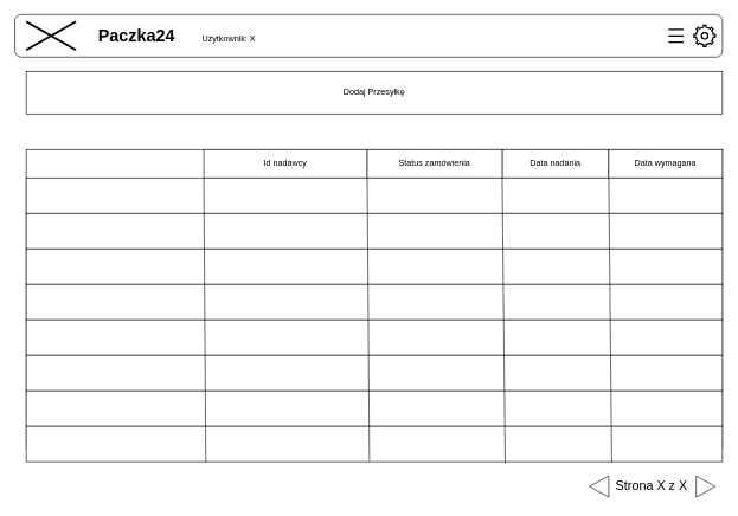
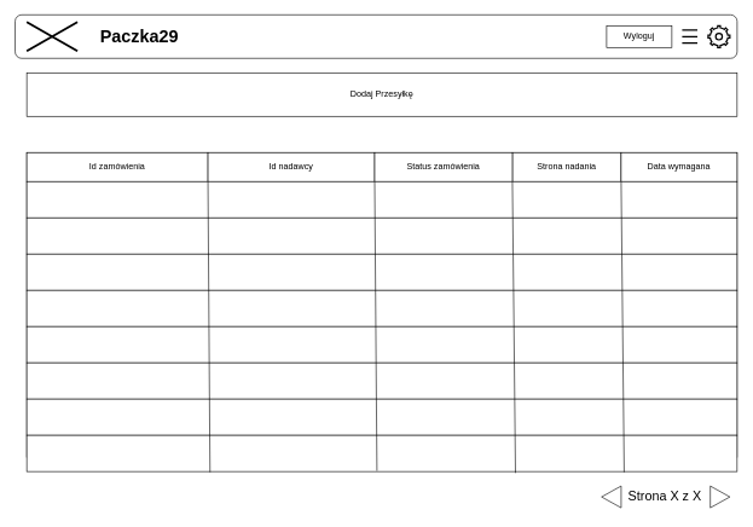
- <mxCell id="4" value="Paczka24" style="text;html=1;align=center;verticalAlign=middle;resizable=0;points=[];autosize=1;strokeColor=none;fillColor=none;fontStyle=1;fontSize=24;" vertex="1" parent="1"><mxGeometry x="126" y="30" width="130" height="40" as="geometry" /></mxCell>
+ <mxCell id="4" value="Paczka29" style="text;html=1;align=center;verticalAlign=middle;resizable=0;points=[];autosize=1;strokeColor=none;fillColor=none;fontStyle=1;fontSize=24;" vertex="1" parent="1"><mxGeometry x="126" y="30" width="130" height="40" as="geometry" /></mxCell>
+ <mxCell id="6" value="Wyloguj" style="rounded=0;whiteSpace=wrap;html=1;" vertex="1" parent="1"><mxGeometry x="836" y="35" width="90" height="30" as="geometry" /></mxCell>
- <mxCell id="7" value="Użytkownik: X" style="text;html=1;align=center;verticalAlign=middle;resizable=0;points=[];autosize=1;strokeColor=none;fillColor=none;" vertex="1" parent="1"><mxGeometry x="271" y="38.6" width="100" height="30" as="geometry" /></mxCell>
+ <mxCell id="10" value="Id zamówienia" style="rounded=0;whiteSpace=wrap;html=1;" vertex="1" parent="1"><mxGeometry x="36" y="210" width="250" height="40" as="geometry" /></mxCell>
- <mxCell id="12" value="Data nadania" style="rounded=0;whiteSpace=wrap;html=1;" vertex="1" parent="1"><mxGeometry x="706" y="210" width="150" height="40" as="geometry" /></mxCell>
+ <mxCell id="12" value="Strona nadania" style="rounded=0;whiteSpace=wrap;html=1;" vertex="1" parent="1"><mxGeometry x="706" y="210" width="150" height="40" as="geometry" /></mxCell>
